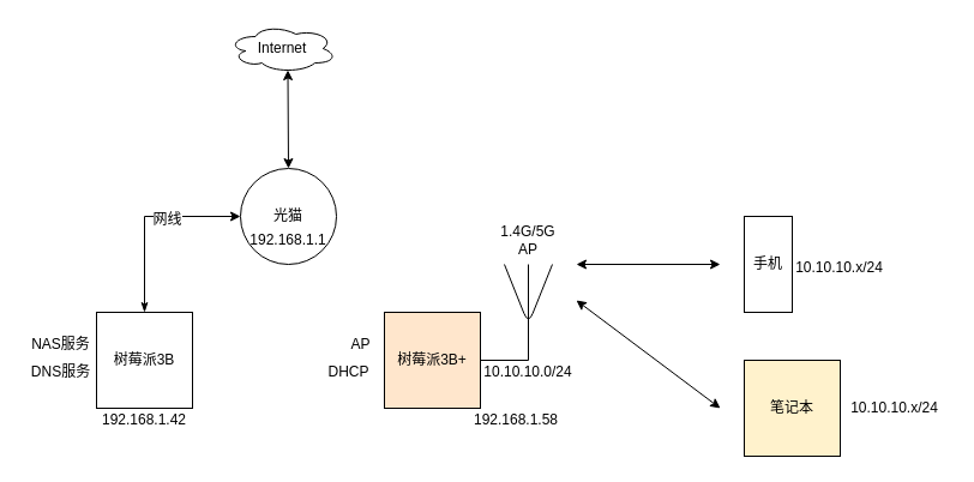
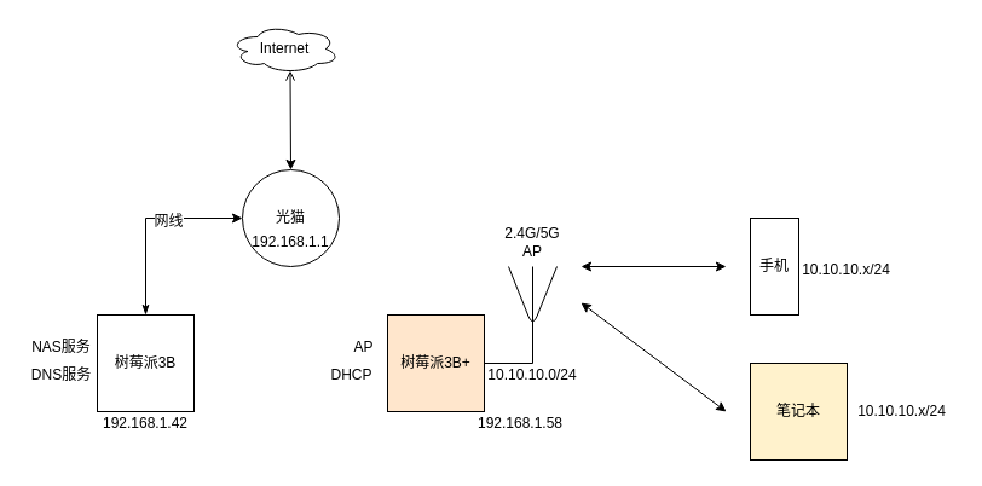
- <mxCell id="4" value="" style="endArrow=classic;startArrow=classic;html=1;exitX=0.5;exitY=0;exitDx=0;exitDy=0;entryX=0.55;entryY=0.95;entryDx=0;entryDy=0;entryPerimeter=0;" parent="1" source="2" target="3" edge="1"><mxGeometry width="50" height="50" relative="1" as="geometry"><mxPoint x="170" y="140" as="sourcePoint" /><mxPoint x="220" y="90" as="targetPoint" /></mxGeometry></mxCell>
+ <mxCell id="4" value="" style="endArrow=open;startArrow=classic;html=1;exitX=0.5;exitY=0;exitDx=0;exitDy=0;entryX=0.55;entryY=0.95;entryDx=0;entryDy=0;entryPerimeter=0;" parent="1" source="2" target="3" edge="1"><mxGeometry width="50" height="50" relative="1" as="geometry"><mxPoint x="170" y="140" as="sourcePoint" /><mxPoint x="220" y="90" as="targetPoint" /></mxGeometry></mxCell>
- <mxCell id="15" value="1.4G/5G &lt;br&gt;AP" style="text;html=1;strokeColor=none;fillColor=none;align=center;verticalAlign=middle;whiteSpace=wrap;rounded=0;" parent="1" vertex="1"><mxGeometry x="420" y="190" width="40" height="20" as="geometry" /></mxCell>
+ <mxCell id="15" value="2.4G/5G &lt;br&gt;AP" style="text;html=1;strokeColor=none;fillColor=none;align=center;verticalAlign=middle;whiteSpace=wrap;rounded=0;" parent="1" vertex="1"><mxGeometry x="420" y="190" width="40" height="20" as="geometry" /></mxCell>
